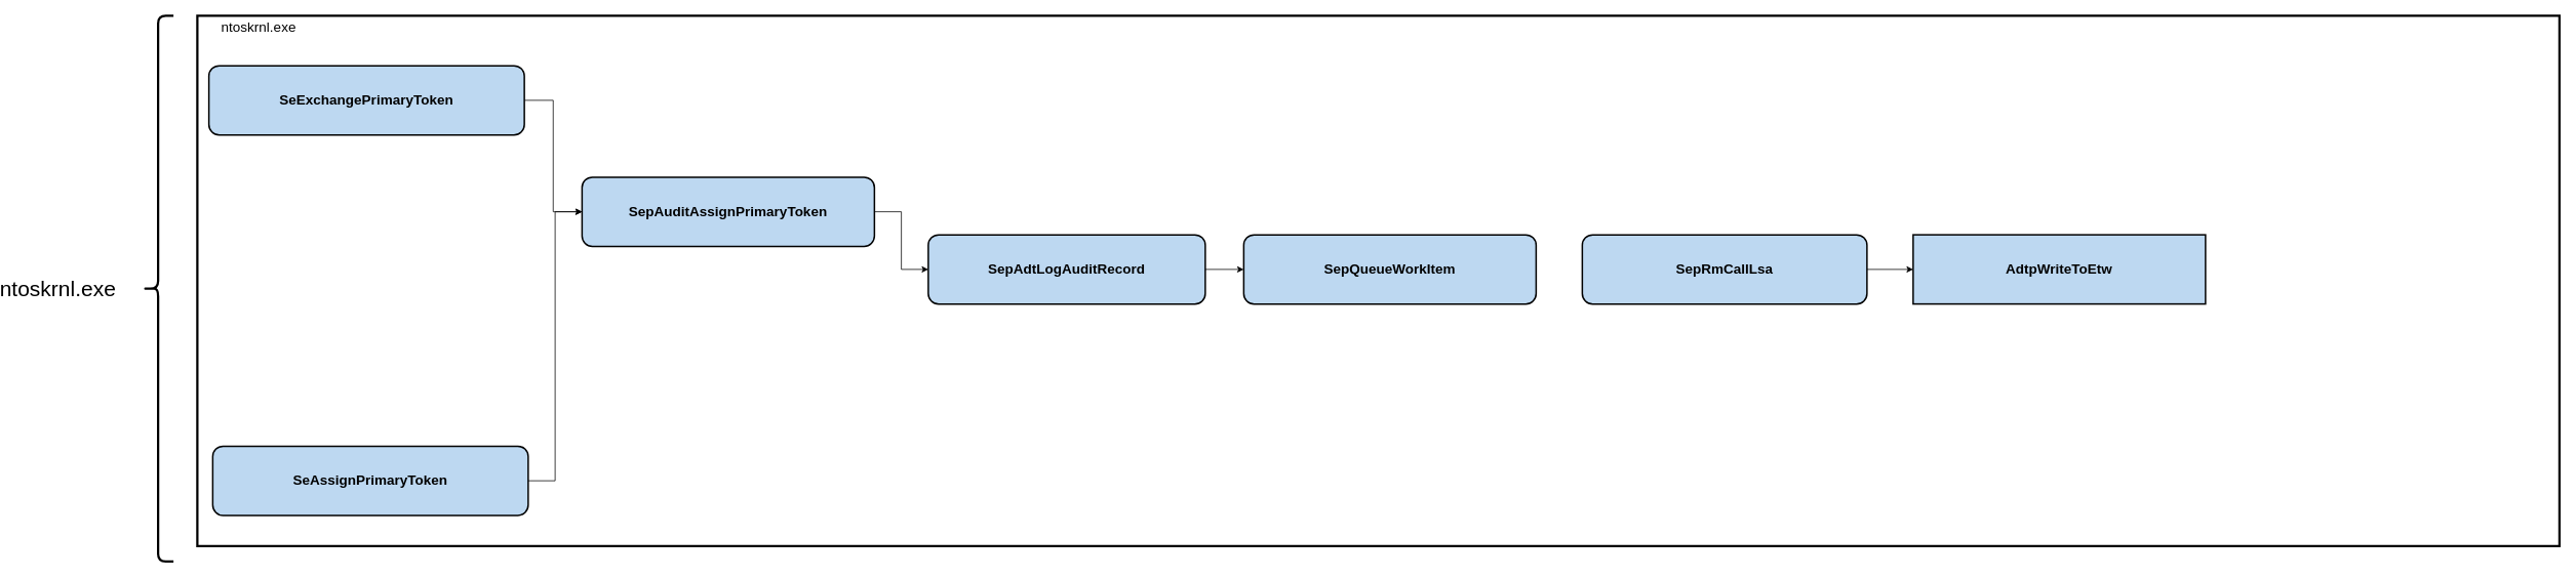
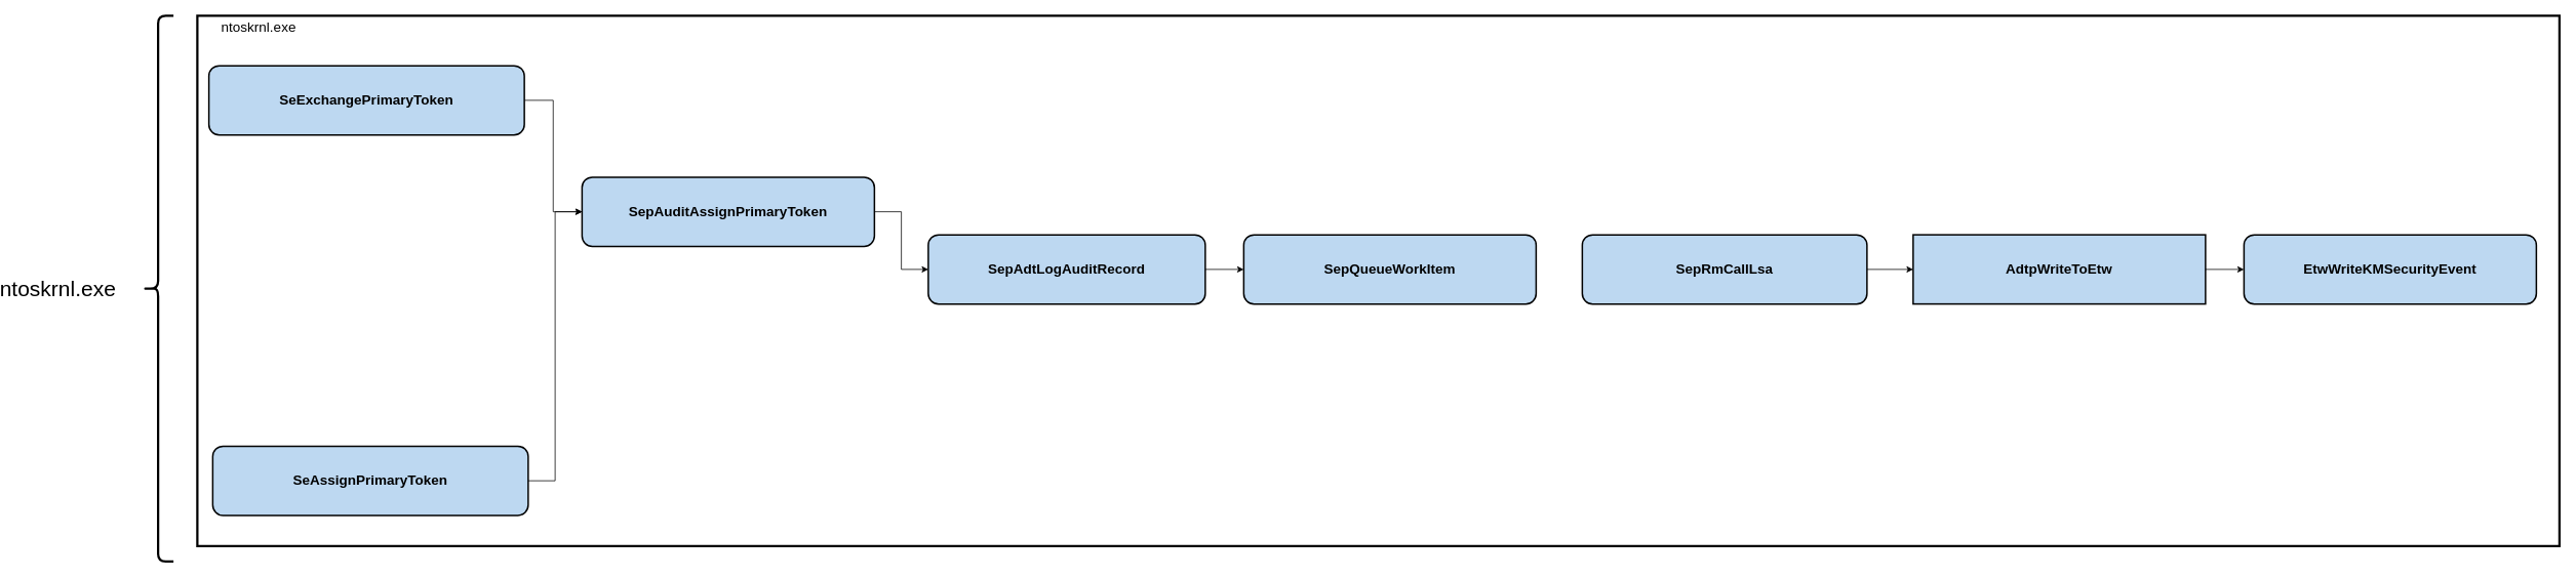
+ <mxCell id="14" style="edgeStyle=orthogonalEdgeStyle;rounded=0;orthogonalLoop=1;jettySize=auto;html=1;entryX=0;entryY=0.5;entryDx=0;entryDy=0;" edge="1" parent="1" source="15" target="16"><mxGeometry relative="1" as="geometry" /></mxCell>
+ <mxCell id="16" value="&lt;b&gt;EtwWriteKMSecurityEvent&lt;/b&gt;" style="rounded=1;whiteSpace=wrap;html=1;fontSize=18;strokeWidth=2;fillColor=#BDD8F1;" vertex="1" parent="1"><mxGeometry x="2891" y="305" width="380" height="90" as="geometry" /></mxCell>
